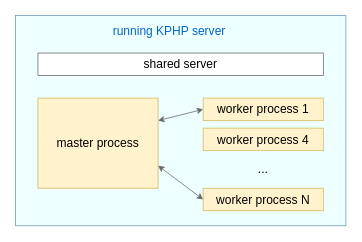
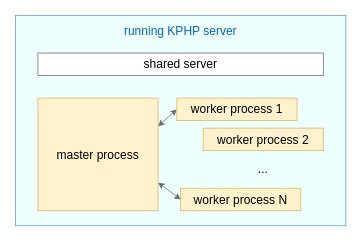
- <mxCell id="11" value="running KPHP server" style="text;strokeColor=none;fillColor=none;align=center;verticalAlign=middle;whiteSpace=wrap;rounded=0;fontSize=16;spacing=2;html=1;labelBackgroundColor=none;labelBorderColor=none;fontColor=#0066CC;" vertex="1" parent="1"><mxGeometry x="80" y="30" width="290" height="20" as="geometry" /></mxCell>
+ <mxCell id="11" value="running KPHP server" style="text;strokeColor=none;fillColor=none;align=center;verticalAlign=middle;whiteSpace=wrap;rounded=0;fontSize=16;spacing=2;html=1;labelBackgroundColor=none;labelBorderColor=none;fontColor=#0066CC;" vertex="1" parent="1"><mxGeometry x="95" y="30" width="290" height="20" as="geometry" /></mxCell>
- <mxCell id="6" value="worker process 1" style="rounded=0;whiteSpace=wrap;html=1;strokeColor=#d6b656;fillColor=#fff2cc;fontSize=16;" vertex="1" parent="1"><mxGeometry x="270" y="130" width="160" height="30" as="geometry" /></mxCell>
+ <mxCell id="6" value="worker process 1" style="rounded=0;whiteSpace=wrap;html=1;strokeColor=#d6b656;fillColor=#fff2cc;fontSize=16;" vertex="1" parent="1"><mxGeometry x="235" y="130" width="160" height="30" as="geometry" /></mxCell>
- <mxCell id="7" value="worker process 4" style="rounded=0;whiteSpace=wrap;html=1;strokeColor=#d6b656;fillColor=#fff2cc;fontSize=16;" vertex="1" parent="1"><mxGeometry x="270" y="170" width="160" height="30" as="geometry" /></mxCell>
+ <mxCell id="7" value="worker process 2" style="rounded=0;whiteSpace=wrap;html=1;strokeColor=#d6b656;fillColor=#fff2cc;fontSize=16;" vertex="1" parent="1"><mxGeometry x="270" y="170" width="160" height="30" as="geometry" /></mxCell>
- <mxCell id="5" value="master process" style="rounded=0;whiteSpace=wrap;html=1;strokeColor=#d6b656;fillColor=#fff2cc;fontSize=16;" vertex="1" parent="1"><mxGeometry x="50" y="130" width="160" height="120" as="geometry" /></mxCell>
+ <mxCell id="5" value="master process" style="rounded=0;whiteSpace=wrap;html=1;strokeColor=#d6b656;fillColor=#fff2cc;fontSize=16;" vertex="1" parent="1"><mxGeometry x="50" y="130" width="160" height="150" as="geometry" /></mxCell>
- <mxCell id="9" value="worker process N" style="rounded=0;whiteSpace=wrap;html=1;strokeColor=#d6b656;fillColor=#fff2cc;fontSize=16;" vertex="1" parent="1"><mxGeometry x="270" y="250" width="160" height="30" as="geometry" /></mxCell>
+ <mxCell id="9" value="worker process N" style="rounded=0;whiteSpace=wrap;html=1;strokeColor=#d6b656;fillColor=#fff2cc;fontSize=16;" vertex="1" parent="1"><mxGeometry x="240" y="250" width="160" height="30" as="geometry" /></mxCell>
